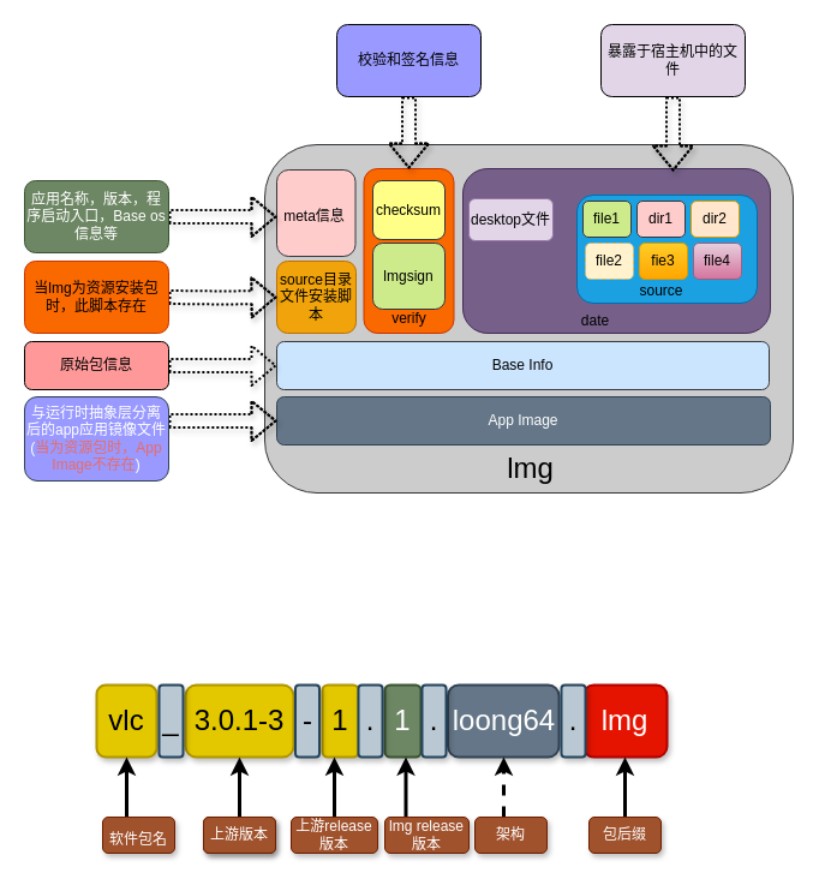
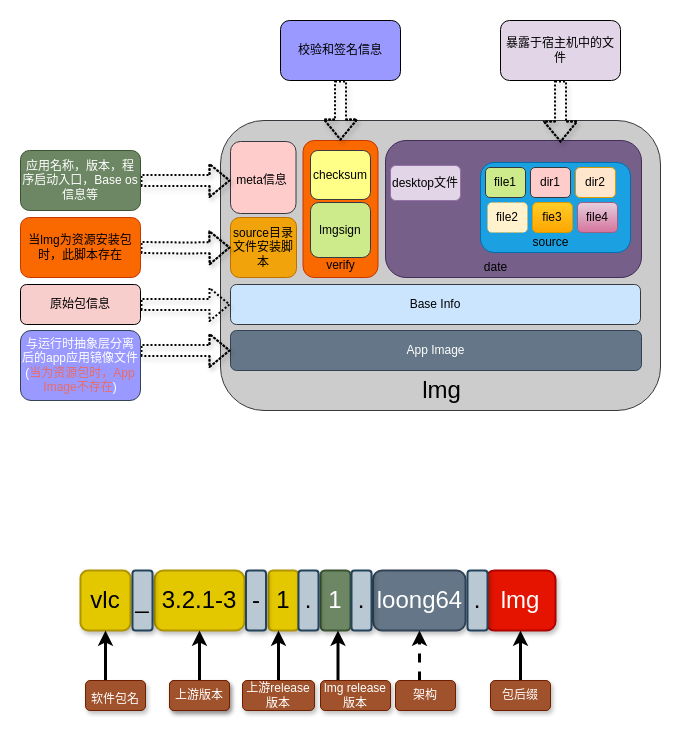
- <mxCell id="24" value="原始包信息" style="rounded=1;whiteSpace=wrap;html=1;fontSize=12;fillColor=#FF9999;" parent="1" vertex="1"><mxGeometry x="20" y="284" width="120" height="40" as="geometry" /></mxCell>
+ <mxCell id="24" value="原始包信息" style="rounded=1;whiteSpace=wrap;html=1;fontSize=12;fillColor=#f8cecc;" parent="1" vertex="1"><mxGeometry x="20" y="284" width="120" height="40" as="geometry" /></mxCell>
- <mxCell id="37" value="&lt;font style=&quot;font-size: 24px&quot;&gt;3.0.1-3&lt;/font&gt;" style="rounded=1;whiteSpace=wrap;html=1;strokeWidth=2;shadow=1;sketch=0;glass=0;fillColor=#e3c800;strokeColor=#B09500;fontColor=#000000;" parent="1" vertex="1"><mxGeometry x="154" y="570" width="90" height="60" as="geometry" /></mxCell>
+ <mxCell id="37" value="&lt;font style=&quot;font-size: 24px&quot;&gt;3.2.1-3&lt;/font&gt;" style="rounded=1;whiteSpace=wrap;html=1;strokeWidth=2;shadow=1;sketch=0;glass=0;fillColor=#e3c800;strokeColor=#B09500;fontColor=#000000;" parent="1" vertex="1"><mxGeometry x="154" y="570" width="90" height="60" as="geometry" /></mxCell>
